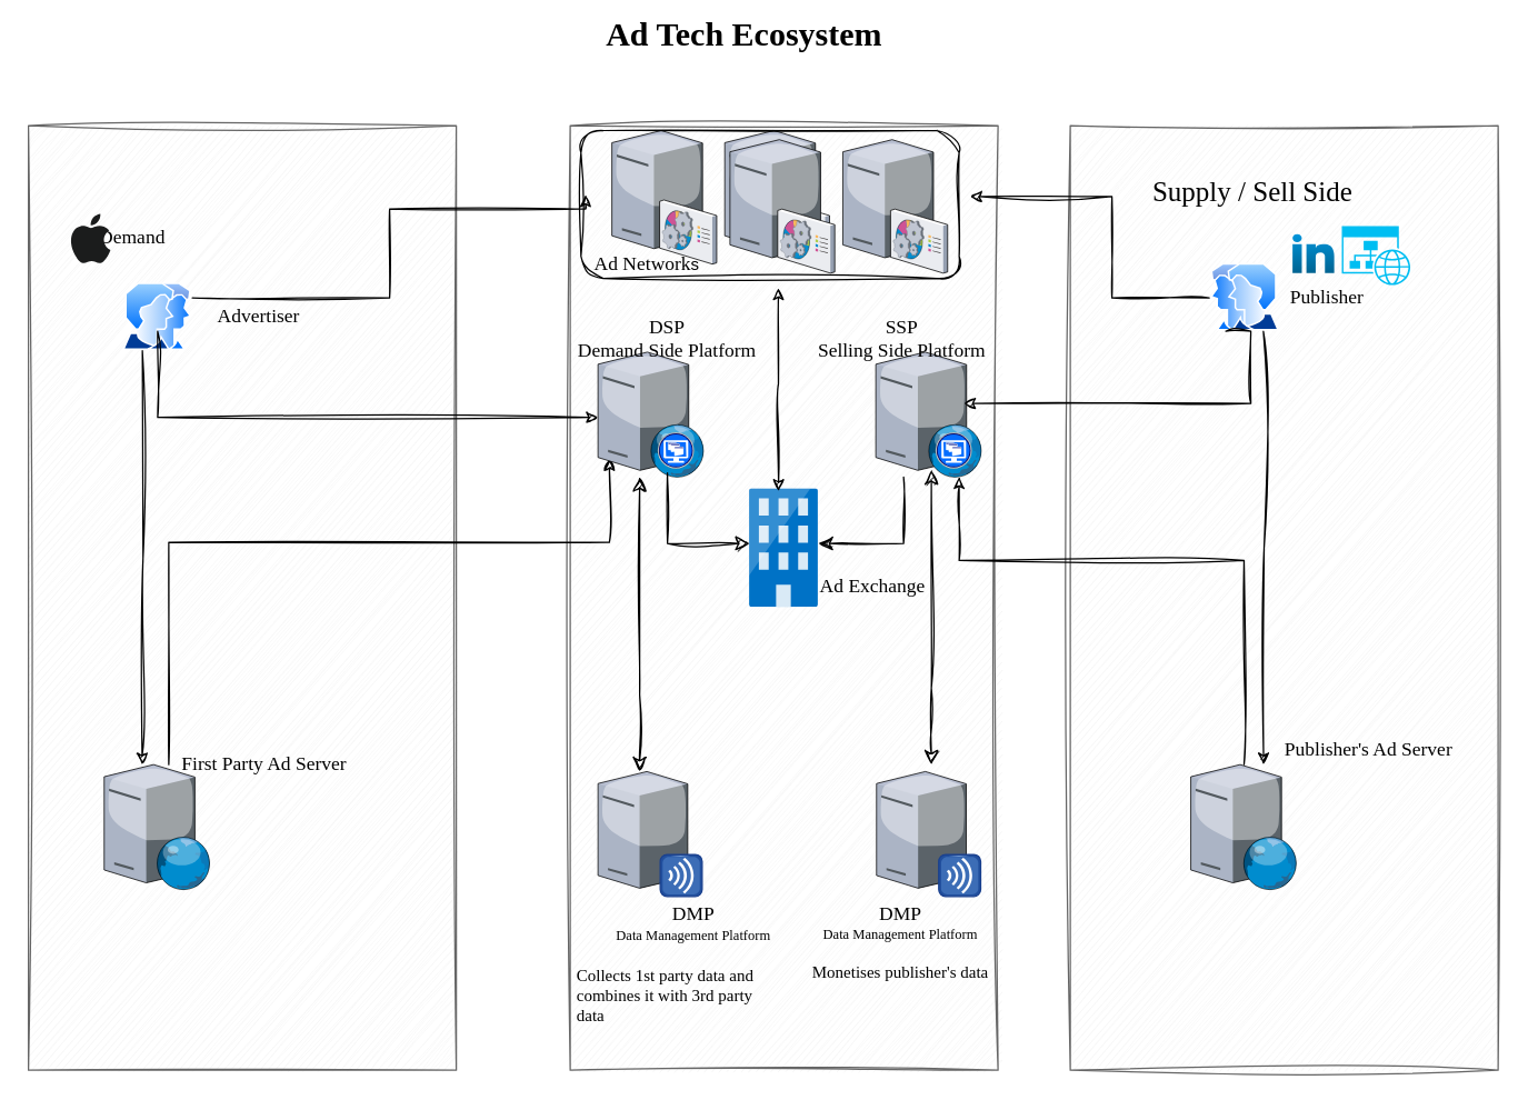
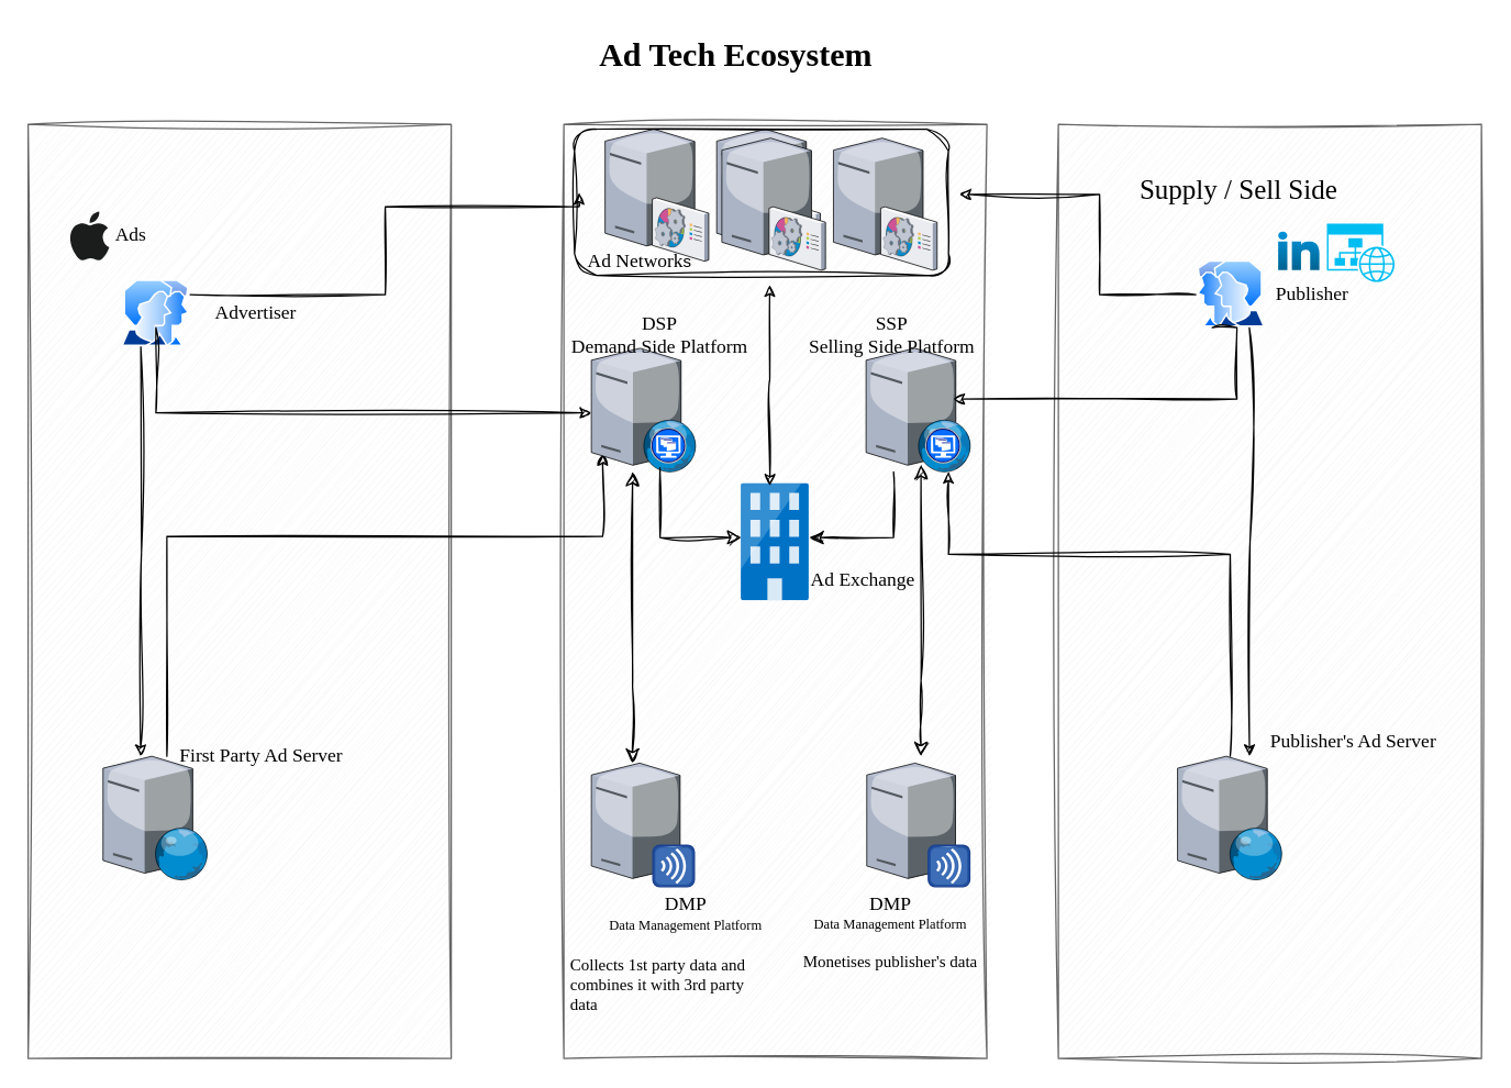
- <mxCell id="5" value="&lt;font data-font-src=&quot;https://fonts.googleapis.com/css?family=Kalam&quot; face=&quot;Kalam&quot;&gt;Ad Tech Ecosystem&lt;/font&gt;" style="text;strokeColor=none;fillColor=none;html=1;fontSize=24;fontStyle=1;verticalAlign=middle;align=center;" parent="1" vertex="1"><mxGeometry x="104.5" y="5" width="861" height="40" as="geometry" /></mxCell>
+ <mxCell id="5" value="&lt;font data-font-src=&quot;https://fonts.googleapis.com/css?family=Kalam&quot; face=&quot;Kalam&quot;&gt;Ad Tech Ecosystem&lt;/font&gt;" style="text;strokeColor=none;fillColor=none;html=1;fontSize=24;fontStyle=1;verticalAlign=middle;align=center;" parent="1" vertex="1"><mxGeometry x="104.5" y="20" width="861" height="40" as="geometry" /></mxCell>
- <mxCell id="46" value="&lt;font face=&quot;Kalam&quot; style=&quot;font-size: 14px;&quot; data-font-src=&quot;https://fonts.googleapis.com/css?family=Kalam&quot;&gt;Demand&lt;br&gt;&lt;/font&gt;" style="text;html=1;align=center;verticalAlign=middle;whiteSpace=wrap;rounded=0;" parent="1" vertex="1"><mxGeometry x="30" y="156" width="130" height="30" as="geometry" /></mxCell>
+ <mxCell id="46" value="&lt;font face=&quot;Kalam&quot; style=&quot;font-size: 14px;&quot; data-font-src=&quot;https://fonts.googleapis.com/css?family=Kalam&quot;&gt;Ads&lt;br&gt;&lt;/font&gt;" style="text;html=1;align=center;verticalAlign=middle;whiteSpace=wrap;rounded=0;" parent="1" vertex="1"><mxGeometry x="30" y="156" width="130" height="30" as="geometry" /></mxCell>
